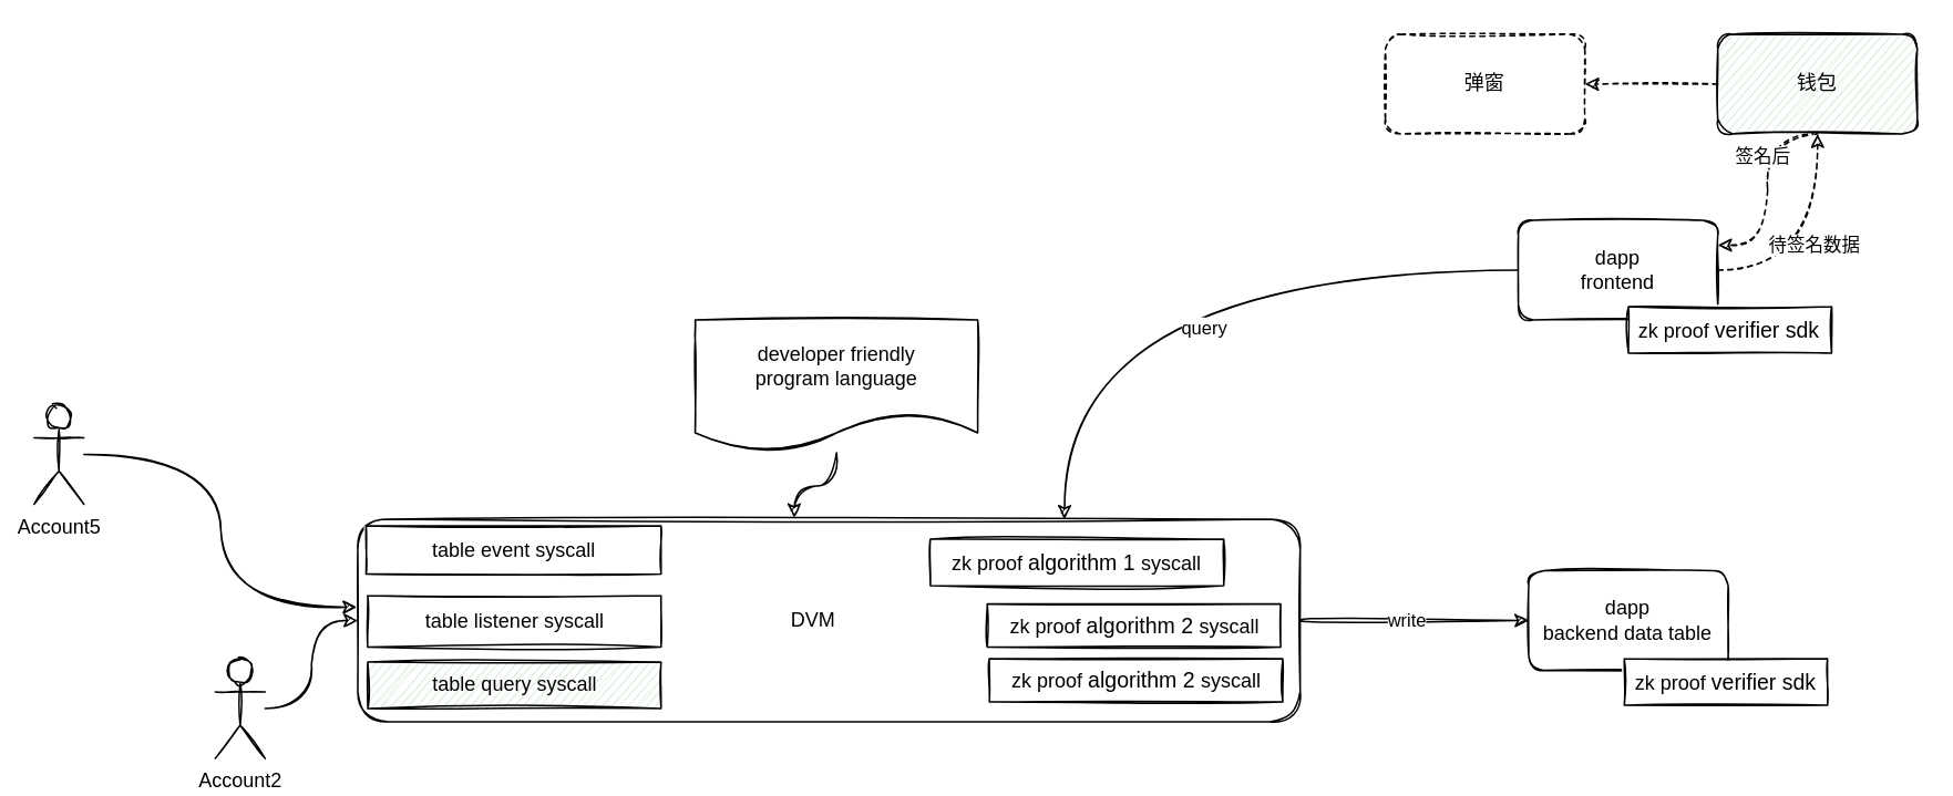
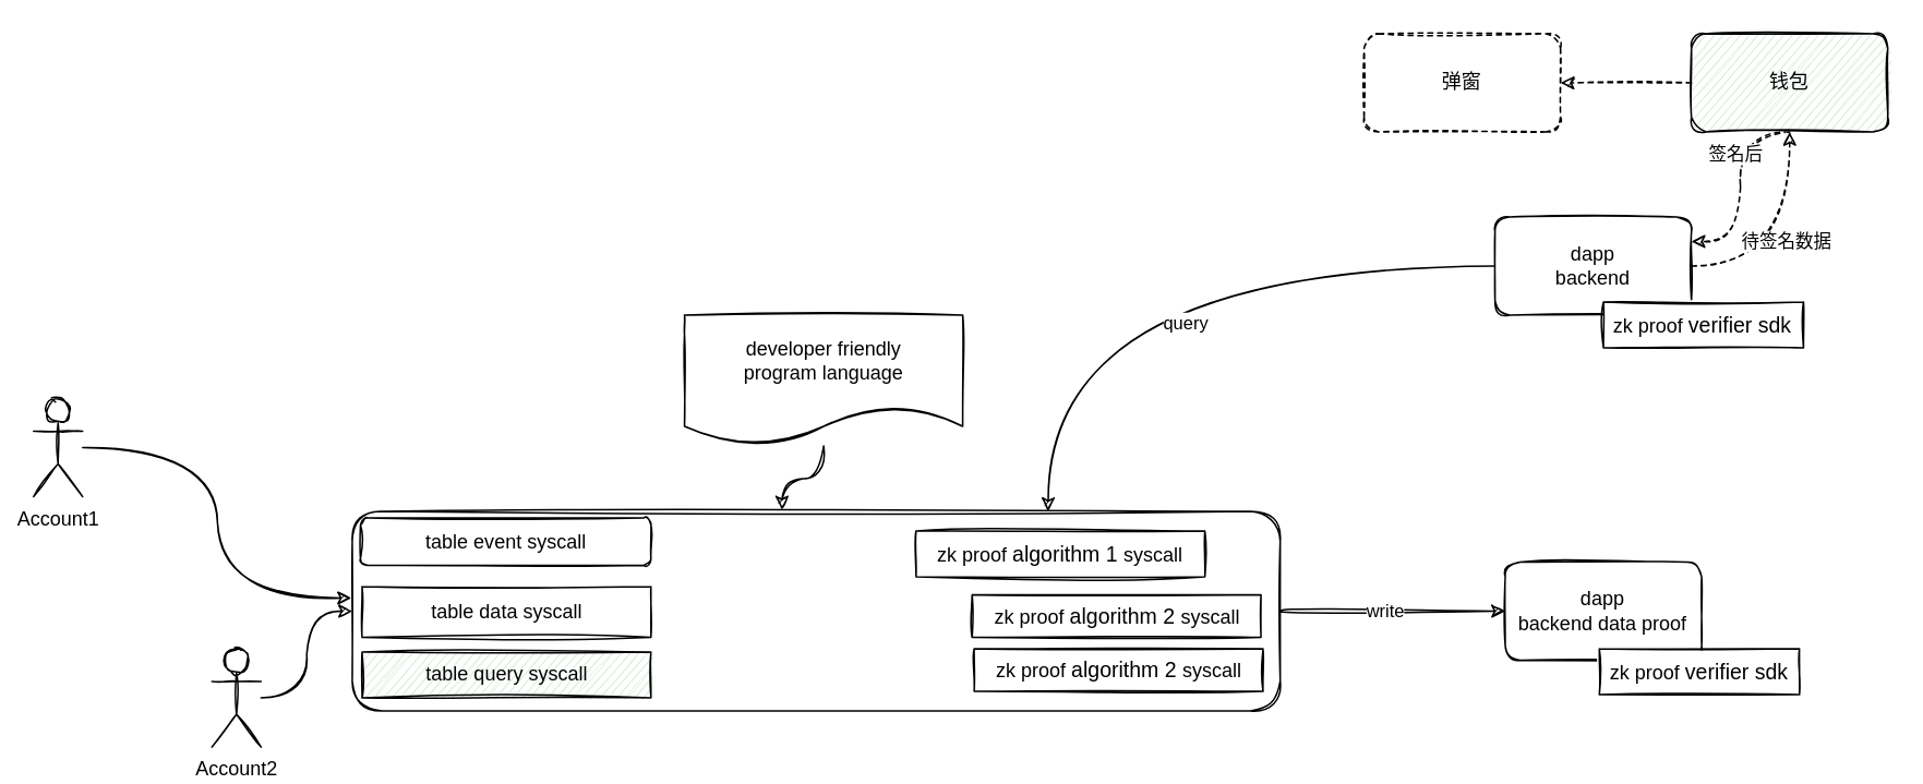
- <mxCell id="23" value="dapp&lt;br&gt;frontend" style="rounded=1;whiteSpace=wrap;html=1;sketch=1;" parent="1" vertex="1"><mxGeometry x="913" y="132" width="120" height="60" as="geometry" /></mxCell>
+ <mxCell id="23" value="dapp&lt;br&gt;backend" style="rounded=1;whiteSpace=wrap;html=1;sketch=1;" parent="1" vertex="1"><mxGeometry x="913" y="132" width="120" height="60" as="geometry" /></mxCell>
- <mxCell id="15" value="Account5" style="shape=umlActor;verticalLabelPosition=bottom;verticalAlign=top;html=1;outlineConnect=0;rounded=1;sketch=1;" parent="1" vertex="1"><mxGeometry x="20" y="243" width="30" height="60" as="geometry" /></mxCell>
+ <mxCell id="15" value="Account1" style="shape=umlActor;verticalLabelPosition=bottom;verticalAlign=top;html=1;outlineConnect=0;rounded=1;sketch=1;" parent="1" vertex="1"><mxGeometry x="20" y="243" width="30" height="60" as="geometry" /></mxCell>
- <mxCell id="8" value="table event syscall" style="rounded=0;whiteSpace=wrap;html=1;sketch=1;" parent="1" vertex="1"><mxGeometry x="219.75" y="316" width="177.5" height="29" as="geometry" /></mxCell>
+ <mxCell id="8" value="table event syscall" style="whiteSpace=wrap;html=1;sketch=1;rounded=1;" parent="1" vertex="1"><mxGeometry x="219.75" y="316" width="177.5" height="29" as="geometry" /></mxCell>
- <mxCell id="5" value="DVM" style="text;html=1;strokeColor=none;fillColor=none;align=center;verticalAlign=middle;whiteSpace=wrap;rounded=0;sketch=1;" parent="1" vertex="1"><mxGeometry x="418.75" y="358" width="140" height="30" as="geometry" /></mxCell>
- <mxCell id="18" value="dapp&lt;br&gt;backend data table" style="rounded=1;whiteSpace=wrap;html=1;sketch=1;" parent="1" vertex="1"><mxGeometry x="919.25" y="343" width="120" height="60" as="geometry" /></mxCell>
+ <mxCell id="18" value="dapp&lt;br&gt;backend data proof" style="rounded=1;whiteSpace=wrap;html=1;sketch=1;" parent="1" vertex="1"><mxGeometry x="919.25" y="343" width="120" height="60" as="geometry" /></mxCell>
- <mxCell id="12" value="table listener syscall" style="rounded=0;whiteSpace=wrap;html=1;sketch=1;" parent="1" vertex="1"><mxGeometry x="220.75" y="358" width="176.5" height="31" as="geometry" /></mxCell>
+ <mxCell id="12" value="table data syscall" style="rounded=0;whiteSpace=wrap;html=1;sketch=1;" parent="1" vertex="1"><mxGeometry x="220.75" y="358" width="176.5" height="31" as="geometry" /></mxCell>
